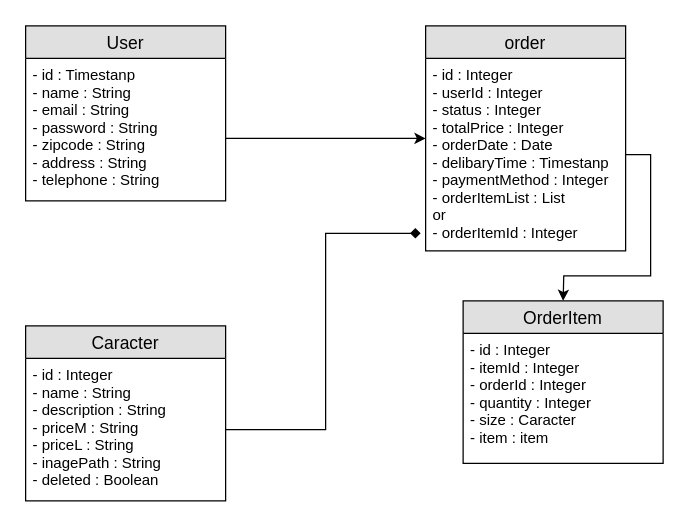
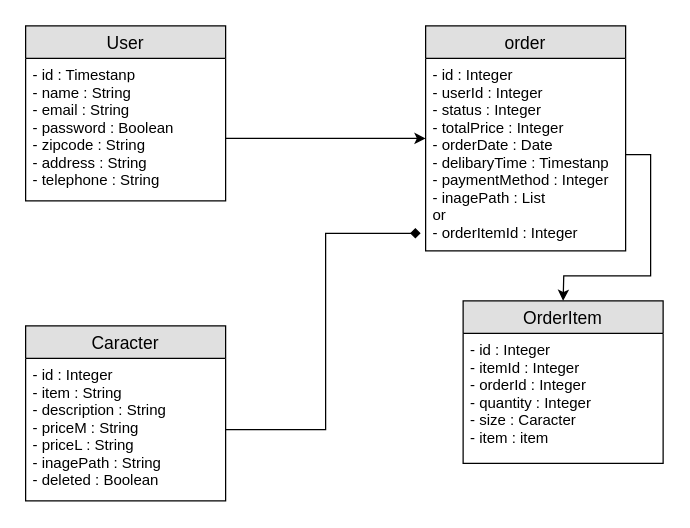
- <mxCell id="10" value="- id : Integer&#10;- userId : Integer&#10;- status : Integer&#10;- totalPrice : Integer&#10;- orderDate : Date&#10;- delibaryTime : Timestanp&#10;- paymentMethod : Integer&#10;- orderItemList : List&#10;or&#10;- orderItemId : Integer" style="text;strokeColor=none;fillColor=none;spacingLeft=4;spacingRight=4;overflow=hidden;rotatable=0;points=[[0,0.5],[1,0.5]];portConstraint=eastwest;fontSize=12;" parent="9" vertex="1"><mxGeometry y="26" width="160" height="154" as="geometry" /></mxCell>
+ <mxCell id="10" value="- id : Integer&#10;- userId : Integer&#10;- status : Integer&#10;- totalPrice : Integer&#10;- orderDate : Date&#10;- delibaryTime : Timestanp&#10;- paymentMethod : Integer&#10;- inagePath : List&#10;or&#10;- orderItemId : Integer" style="text;strokeColor=none;fillColor=none;spacingLeft=4;spacingRight=4;overflow=hidden;rotatable=0;points=[[0,0.5],[1,0.5]];portConstraint=eastwest;fontSize=12;" parent="9" vertex="1"><mxGeometry y="26" width="160" height="154" as="geometry" /></mxCell>
- <mxCell id="4" value="- name : String&#10;- email : String&#10;- password : String&#10;- zipcode : String&#10;- address : String&#10;- telephone : String&#10;" style="text;strokeColor=none;fillColor=none;spacingLeft=4;spacingRight=4;overflow=hidden;rotatable=0;points=[[0,0.5],[1,0.5]];portConstraint=eastwest;fontSize=12;" parent="2" vertex="1"><mxGeometry y="40" width="160" height="100" as="geometry" /></mxCell>
+ <mxCell id="4" value="- name : String&#10;- email : String&#10;- password : Boolean&#10;- zipcode : String&#10;- address : String&#10;- telephone : String&#10;" style="text;strokeColor=none;fillColor=none;spacingLeft=4;spacingRight=4;overflow=hidden;rotatable=0;points=[[0,0.5],[1,0.5]];portConstraint=eastwest;fontSize=12;" parent="2" vertex="1"><mxGeometry y="40" width="160" height="100" as="geometry" /></mxCell>
- <mxCell id="6" value="- id : Integer&#10;- name : String&#10;- description : String&#10;- priceM : String&#10;- priceL : String&#10;- inagePath : String&#10;- deleted : Boolean" style="text;strokeColor=none;fillColor=none;spacingLeft=4;spacingRight=4;overflow=hidden;rotatable=0;points=[[0,0.5],[1,0.5]];portConstraint=eastwest;fontSize=12;" parent="5" vertex="1"><mxGeometry y="26" width="160" height="114" as="geometry" /></mxCell>
+ <mxCell id="6" value="- id : Integer&#10;- item : String&#10;- description : String&#10;- priceM : String&#10;- priceL : String&#10;- inagePath : String&#10;- deleted : Boolean" style="text;strokeColor=none;fillColor=none;spacingLeft=4;spacingRight=4;overflow=hidden;rotatable=0;points=[[0,0.5],[1,0.5]];portConstraint=eastwest;fontSize=12;" parent="5" vertex="1"><mxGeometry y="26" width="160" height="114" as="geometry" /></mxCell>
